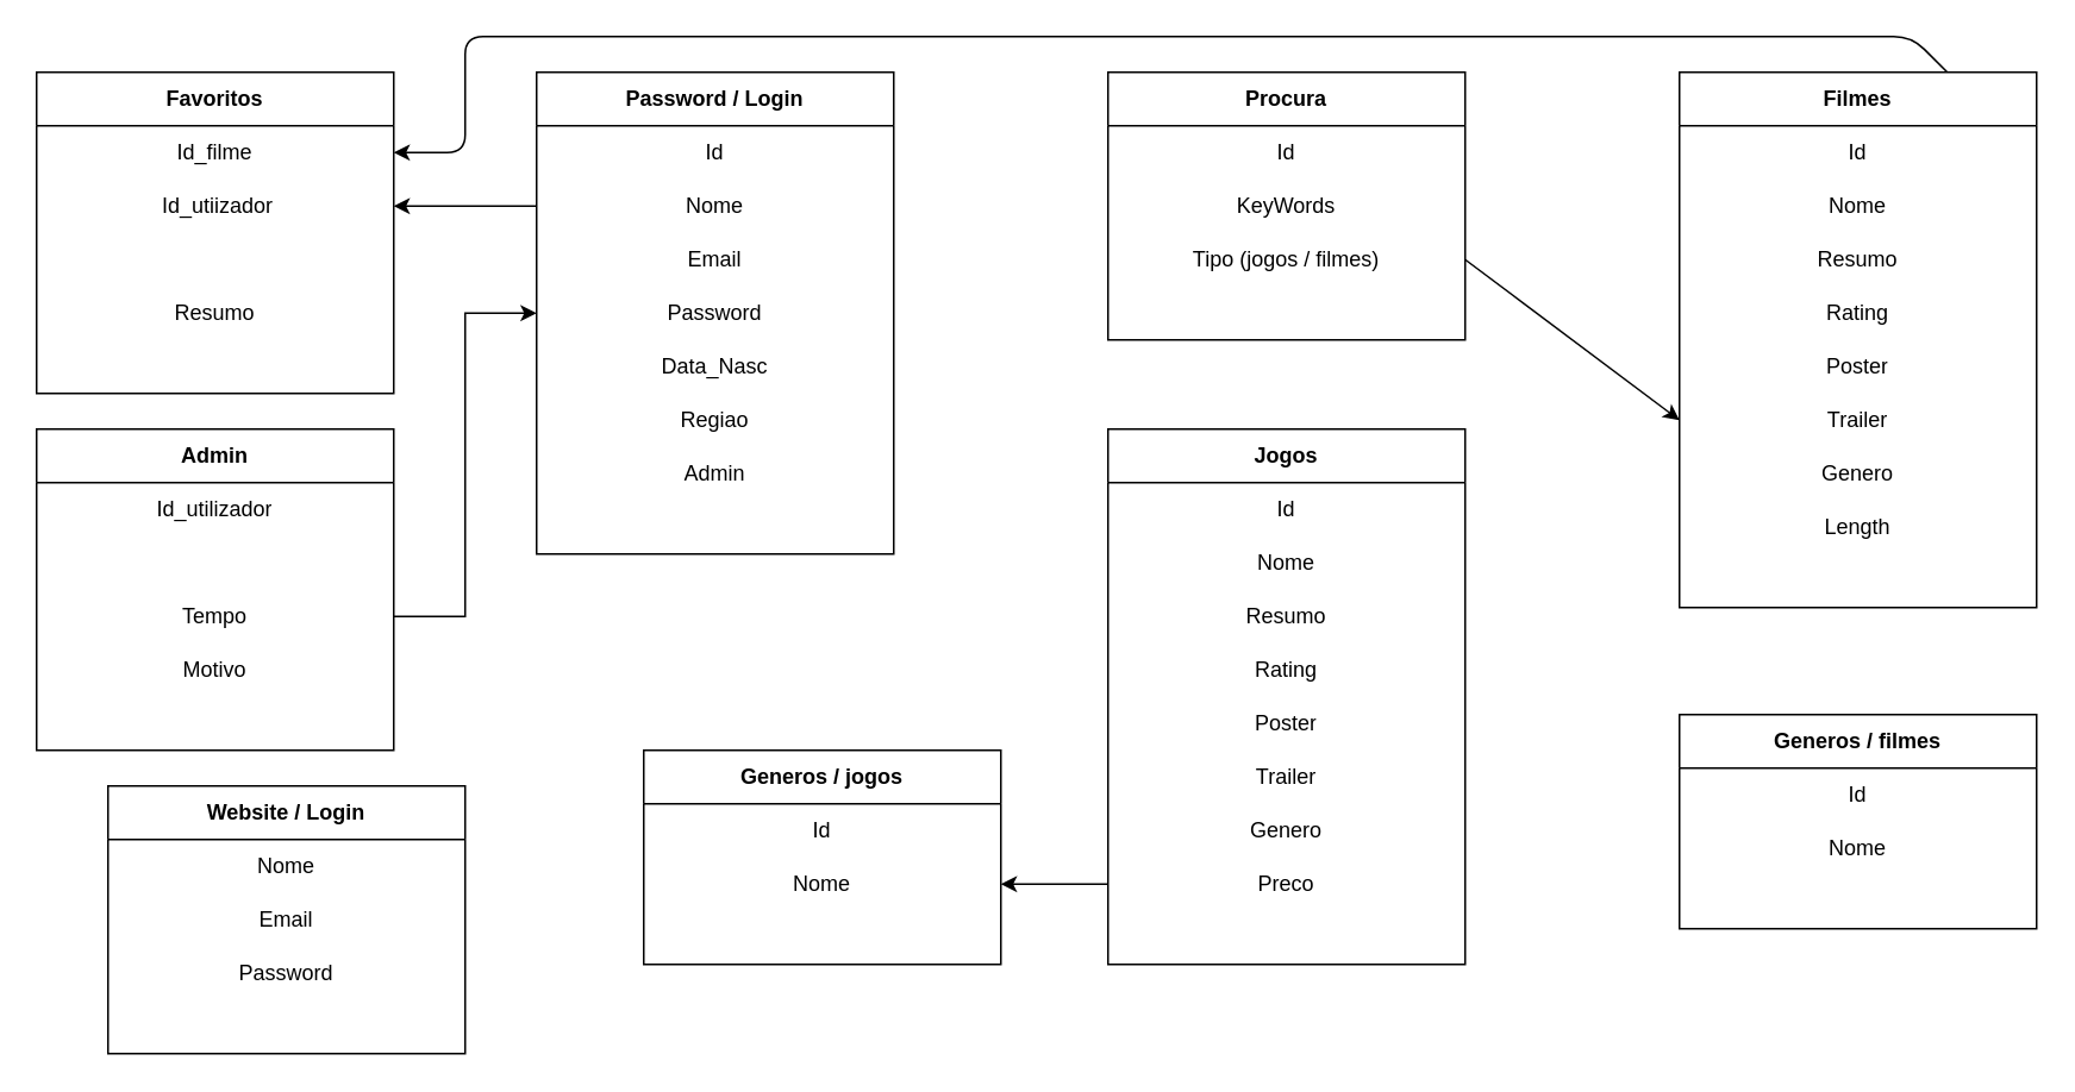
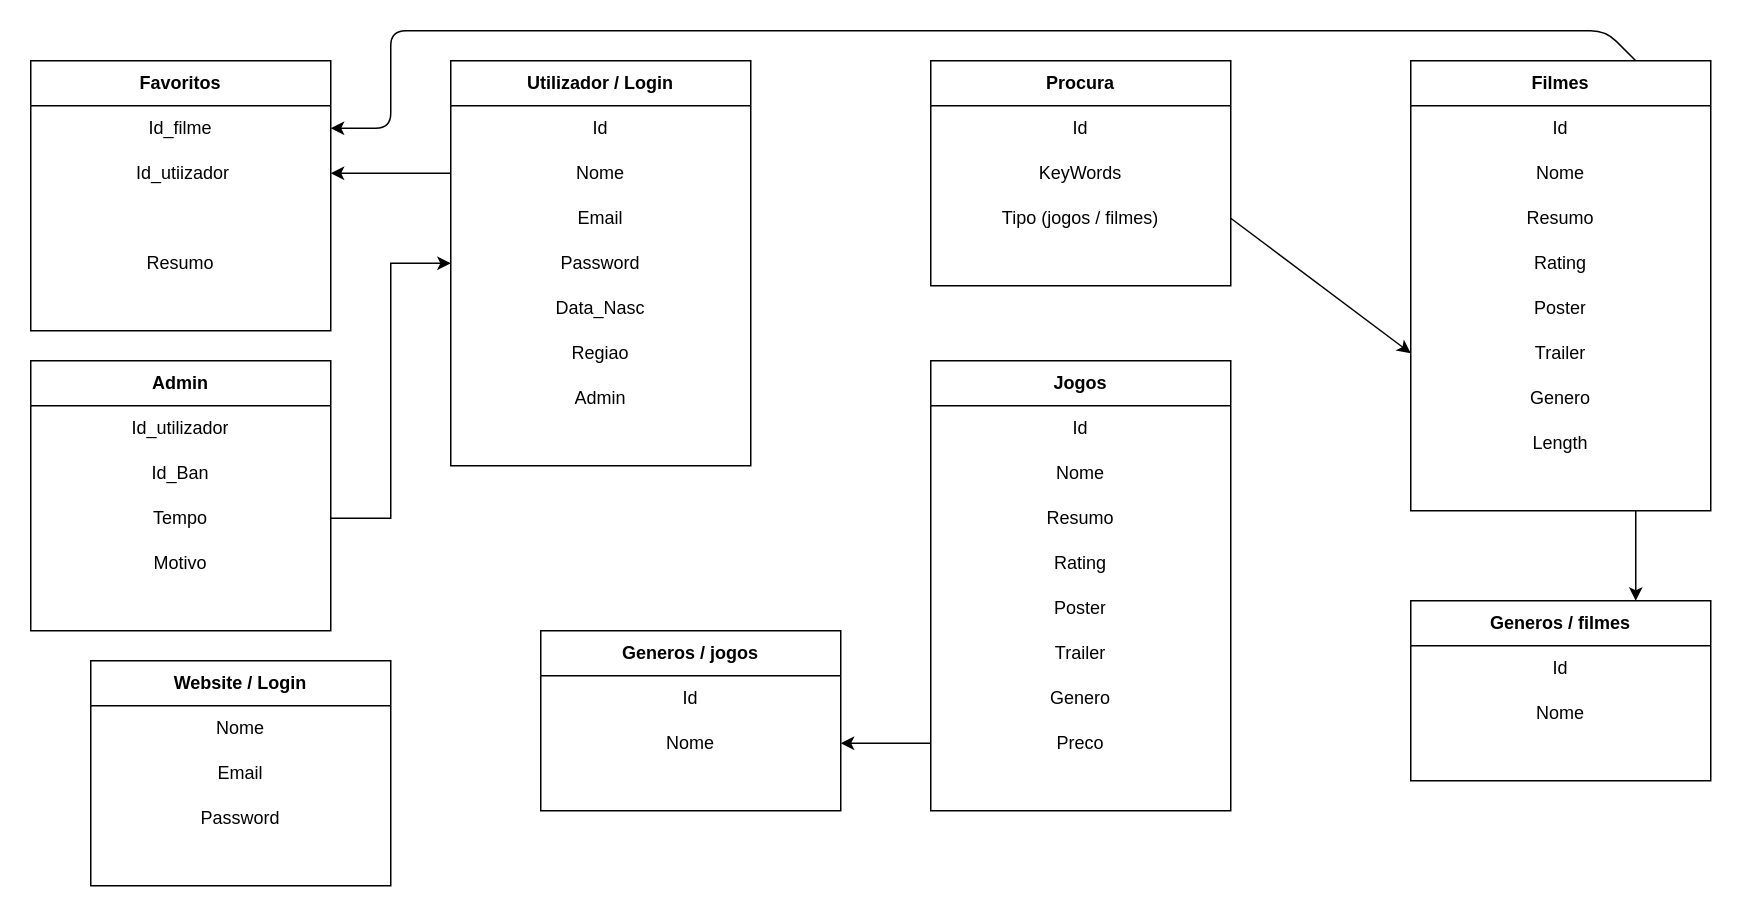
- <mxCell id="2" value="Password / Login" style="shape=table;html=1;whiteSpace=wrap;startSize=30;container=1;collapsible=0;childLayout=tableLayout;fixedRows=1;rowLines=0;fontStyle=1;align=center;" parent="1" vertex="1"><mxGeometry x="300" y="40" width="200" height="270" as="geometry" /></mxCell>
+ <mxCell id="2" value="Utilizador / Login" style="shape=table;html=1;whiteSpace=wrap;startSize=30;container=1;collapsible=0;childLayout=tableLayout;fixedRows=1;rowLines=0;fontStyle=1;align=center;" parent="1" vertex="1"><mxGeometry x="300" y="40" width="200" height="270" as="geometry" /></mxCell>
+ <mxCell id="92" value="Id_Ban" style="shape=partialRectangle;html=1;whiteSpace=wrap;connectable=0;fillColor=none;top=0;left=0;bottom=0;right=0;overflow=hidden;" vertex="1" parent="91"><mxGeometry width="200" height="30" as="geometry" /></mxCell>
+ <mxCell id="18" value="" style="endArrow=classic;html=1;exitX=0.75;exitY=1;exitDx=0;exitDy=0;entryX=0.75;entryY=0;entryDx=0;entryDy=0;" parent="1" source="37" target="71" edge="1"><mxGeometry width="50" height="50" relative="1" as="geometry"><mxPoint x="710" y="350" as="sourcePoint" /><mxPoint x="760" y="300" as="targetPoint" /></mxGeometry></mxCell>
